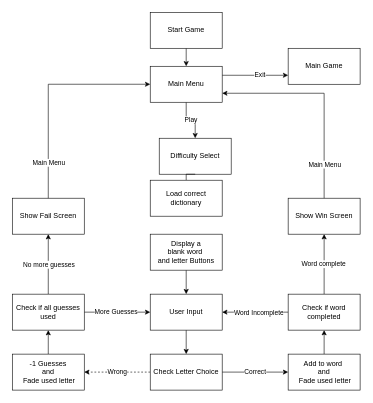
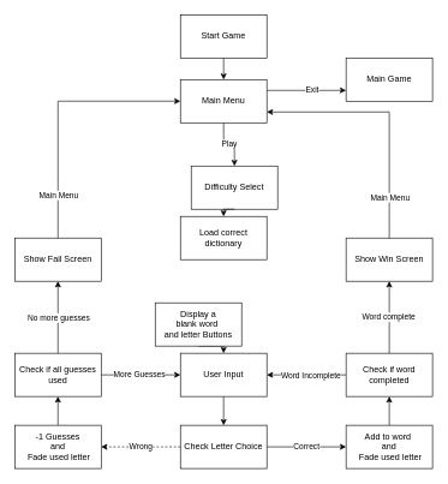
- <mxCell id="30" value="" style="edgeStyle=orthogonalEdgeStyle;rounded=0;orthogonalLoop=1;jettySize=auto;html=1;exitX=0.5;exitY=1;exitDx=0;exitDy=0;entryX=0.5;entryY=0;entryDx=0;entryDy=0;endArrow=none;" parent="1" source="8" target="31" edge="1"><mxGeometry relative="1" as="geometry"><mxPoint x="310" y="270" as="sourcePoint" /><mxPoint x="310" y="390" as="targetPoint" /></mxGeometry></mxCell>
+ <mxCell id="30" value="" style="edgeStyle=orthogonalEdgeStyle;rounded=0;orthogonalLoop=1;jettySize=auto;html=1;exitX=0.5;exitY=1;exitDx=0;exitDy=0;entryX=0.5;entryY=0;entryDx=0;entryDy=0;" parent="1" source="8" target="31" edge="1"><mxGeometry relative="1" as="geometry"><mxPoint x="310" y="270" as="sourcePoint" /><mxPoint x="310" y="390" as="targetPoint" /></mxGeometry></mxCell>
- <mxCell id="10" value="Display a&lt;br&gt;blank word&amp;nbsp;&lt;br&gt;and letter Buttons" style="rounded=0;whiteSpace=wrap;html=1;" parent="1" vertex="1"><mxGeometry x="250" y="390" width="120" height="60" as="geometry" /></mxCell>
+ <mxCell id="10" value="Display a&lt;br&gt;blank word&amp;nbsp;&lt;br&gt;and letter Buttons" style="rounded=0;whiteSpace=wrap;html=1;" parent="1" vertex="1"><mxGeometry x="215" y="420" width="120" height="60" as="geometry" /></mxCell>
